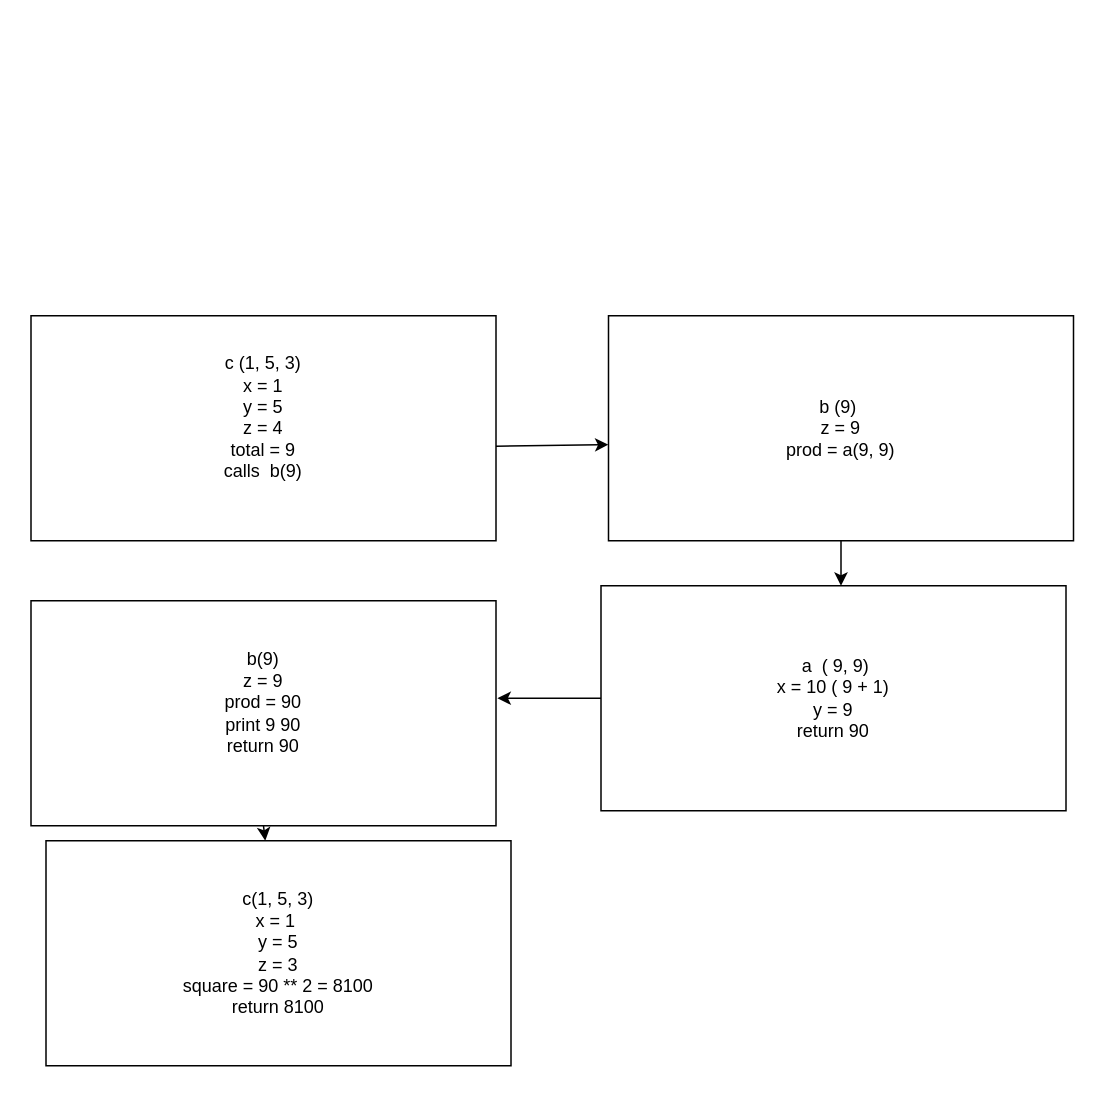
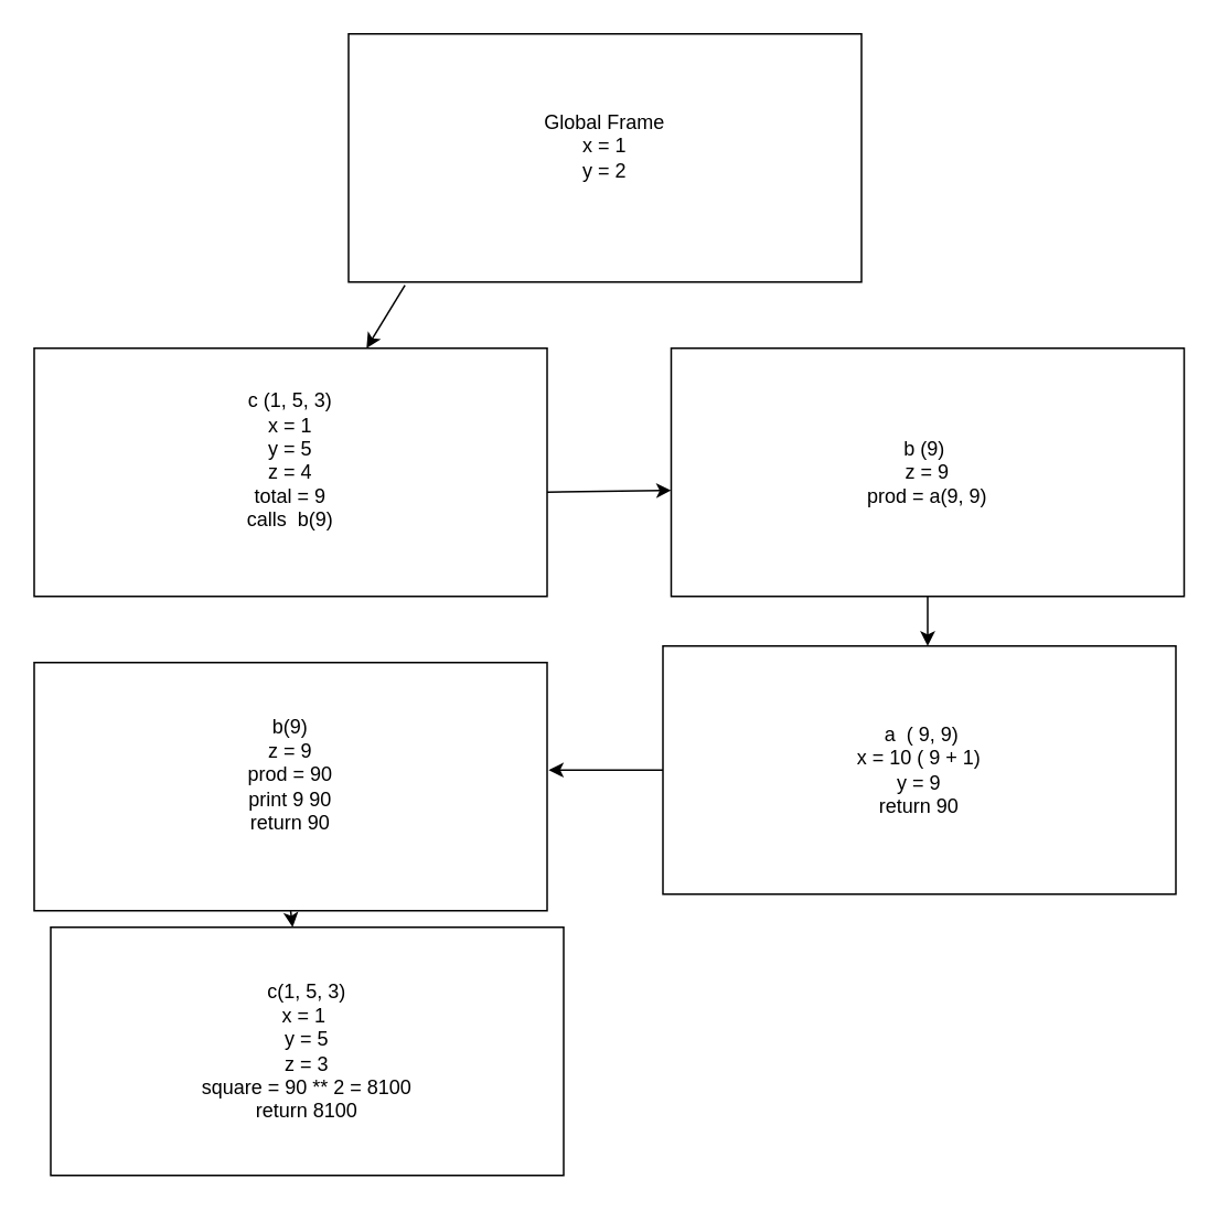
+ <mxCell id="2" value="&lt;div&gt;Global Frame&lt;/div&gt;&lt;div&gt;x = 1&lt;/div&gt;&lt;div&gt;y = 2&lt;/div&gt;&lt;div&gt;&lt;br&gt;&lt;/div&gt;" style="rounded=0;whiteSpace=wrap;html=1;" vertex="1" parent="1"><mxGeometry x="210" y="20" width="310" height="150" as="geometry" /></mxCell>
+ <mxCell id="5" value="" style="endArrow=classic;html=1;rounded=0;exitX=0.11;exitY=1.013;exitDx=0;exitDy=0;exitPerimeter=0;" edge="1" parent="1" source="2" target="3"><mxGeometry width="50" height="50" relative="1" as="geometry"><mxPoint x="380" y="360" as="sourcePoint" /><mxPoint x="430" y="310" as="targetPoint" /></mxGeometry></mxCell>
